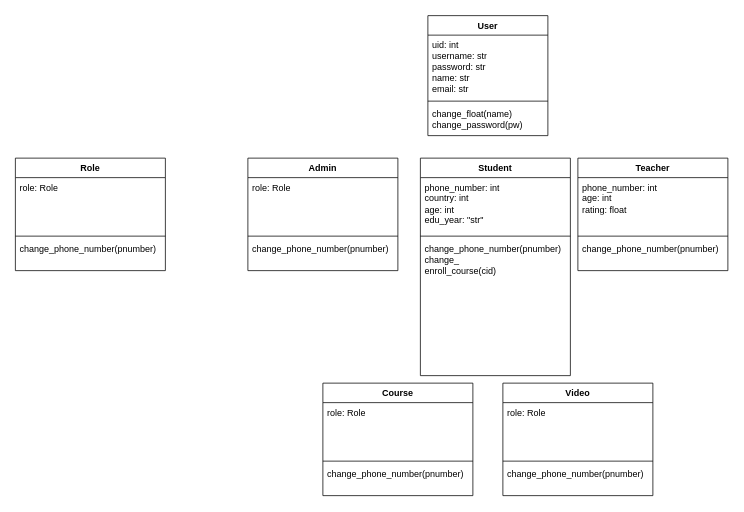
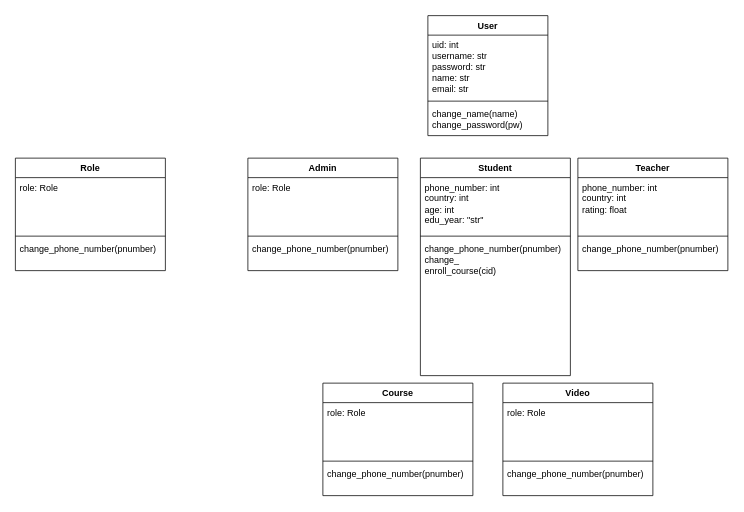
- <mxCell id="5" value="&lt;div&gt;change_float(name)&lt;/div&gt;change_password(pw)&lt;div&gt;&lt;br&gt;&lt;/div&gt;" style="text;strokeColor=none;fillColor=none;align=left;verticalAlign=top;spacingLeft=4;spacingRight=4;overflow=hidden;rotatable=0;points=[[0,0.5],[1,0.5]];portConstraint=eastwest;whiteSpace=wrap;html=1;" vertex="1" parent="2"><mxGeometry y="118" width="160" height="42" as="geometry" /></mxCell>
+ <mxCell id="5" value="&lt;div&gt;change_name(name)&lt;/div&gt;change_password(pw)&lt;div&gt;&lt;br&gt;&lt;/div&gt;" style="text;strokeColor=none;fillColor=none;align=left;verticalAlign=top;spacingLeft=4;spacingRight=4;overflow=hidden;rotatable=0;points=[[0,0.5],[1,0.5]];portConstraint=eastwest;whiteSpace=wrap;html=1;" vertex="1" parent="2"><mxGeometry y="118" width="160" height="42" as="geometry" /></mxCell>
- <mxCell id="11" value="phone_number: int&lt;div&gt;age: int&lt;/div&gt;&lt;div&gt;rating: float&lt;/div&gt;" style="text;strokeColor=none;fillColor=none;align=left;verticalAlign=top;spacingLeft=4;spacingRight=4;overflow=hidden;rotatable=0;points=[[0,0.5],[1,0.5]];portConstraint=eastwest;whiteSpace=wrap;html=1;" vertex="1" parent="10"><mxGeometry y="26" width="200" height="74" as="geometry" /></mxCell>
+ <mxCell id="11" value="phone_number: int&lt;div&gt;country: int&lt;/div&gt;&lt;div&gt;rating: float&lt;/div&gt;" style="text;strokeColor=none;fillColor=none;align=left;verticalAlign=top;spacingLeft=4;spacingRight=4;overflow=hidden;rotatable=0;points=[[0,0.5],[1,0.5]];portConstraint=eastwest;whiteSpace=wrap;html=1;" vertex="1" parent="10"><mxGeometry y="26" width="200" height="74" as="geometry" /></mxCell>
